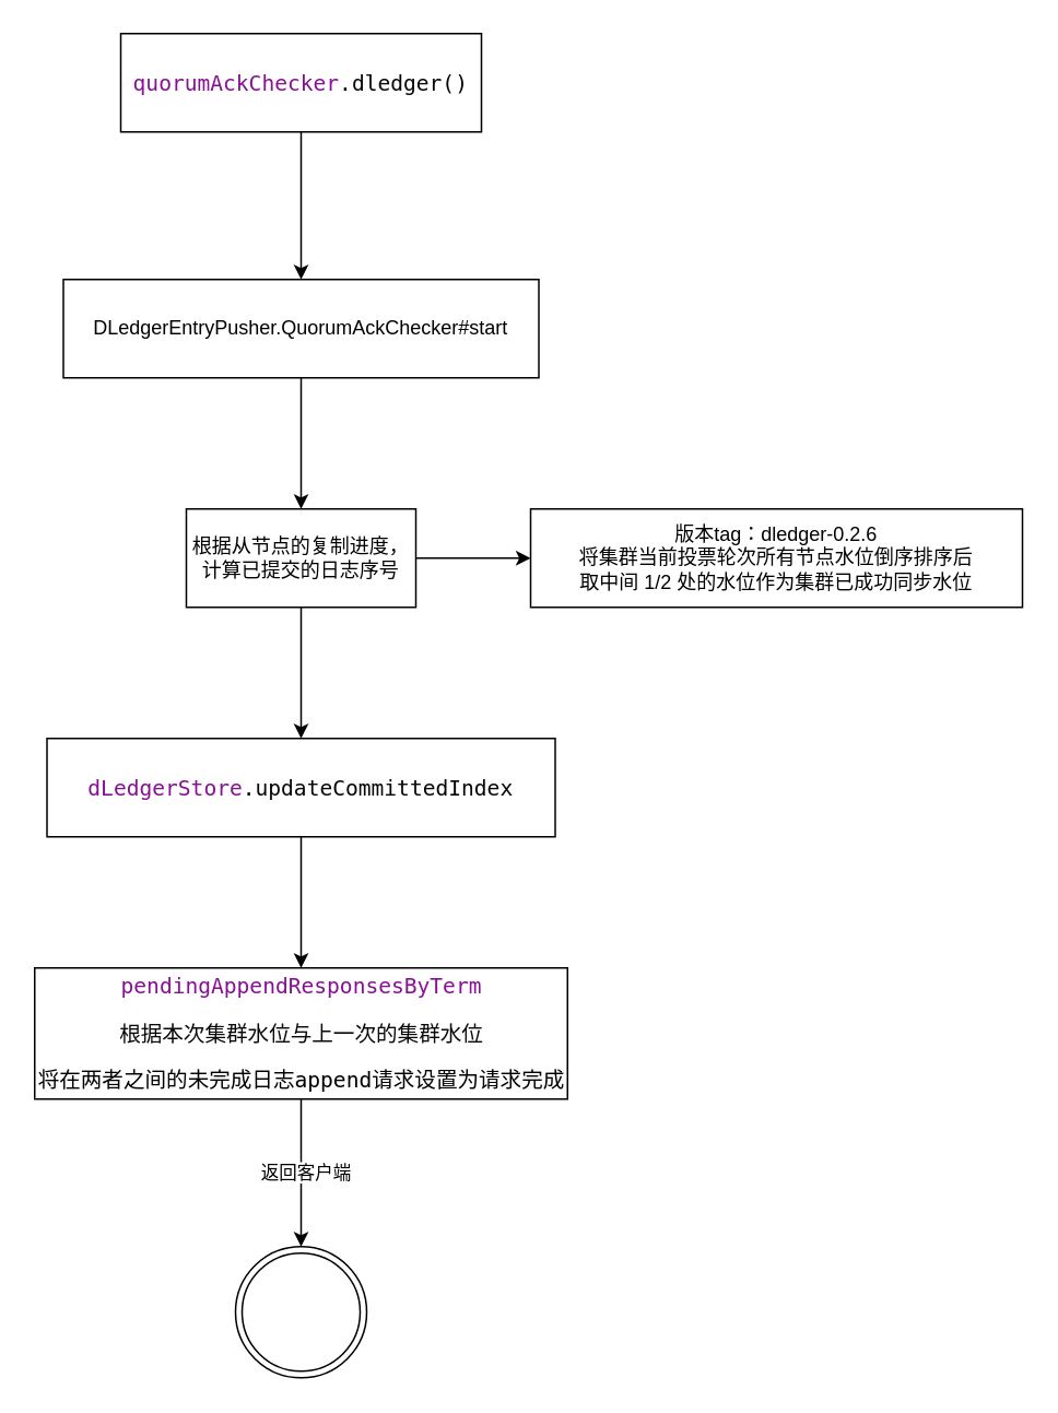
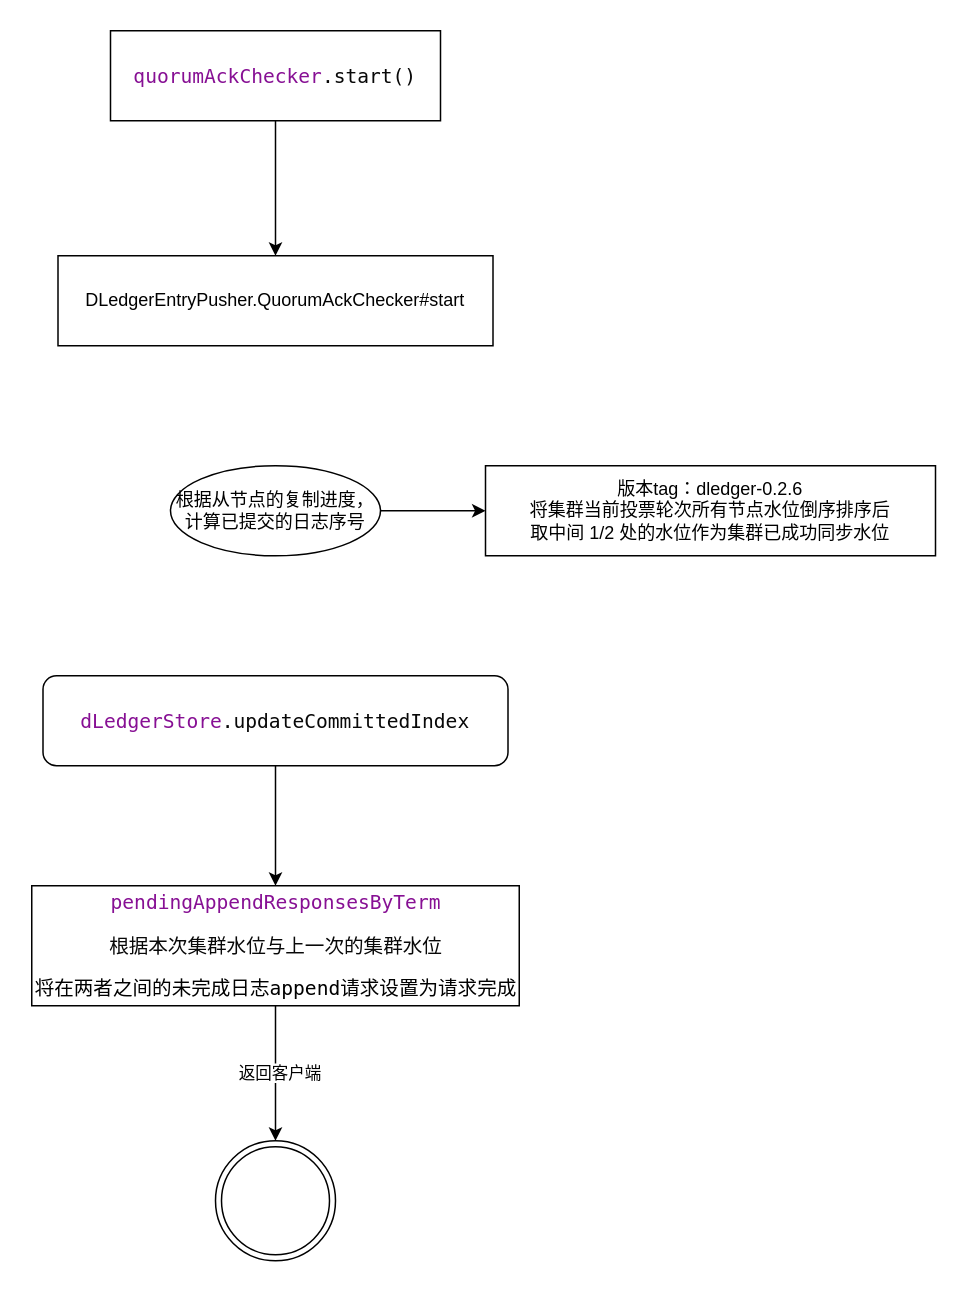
- <mxCell id="3" value="&lt;pre style=&quot;background-color:#ffffff;color:#080808;font-family:'JetBrains Mono',monospace;font-size:9.8pt;&quot;&gt;&lt;span style=&quot;color:#871094;&quot;&gt;quorumAckChecker&lt;/span&gt;.dledger()&lt;/pre&gt;" style="whiteSpace=wrap;html=1;" vertex="1" parent="1"><mxGeometry x="73" y="20" width="220" height="60" as="geometry" /></mxCell>
+ <mxCell id="3" value="&lt;pre style=&quot;background-color:#ffffff;color:#080808;font-family:'JetBrains Mono',monospace;font-size:9.8pt;&quot;&gt;&lt;span style=&quot;color:#871094;&quot;&gt;quorumAckChecker&lt;/span&gt;.start()&lt;/pre&gt;" style="whiteSpace=wrap;html=1;" vertex="1" parent="1"><mxGeometry x="73" y="20" width="220" height="60" as="geometry" /></mxCell>
- <mxCell id="4" value="" style="edgeStyle=orthogonalEdgeStyle;rounded=0;orthogonalLoop=1;jettySize=auto;html=1;" edge="1" parent="1" source="5" target="8"><mxGeometry relative="1" as="geometry" /></mxCell>
- <mxCell id="8" value="根据从节点的复制进度，计算已提交的日志序号" style="whiteSpace=wrap;html=1;" vertex="1" parent="1"><mxGeometry x="113" y="310" width="140" height="60" as="geometry" /></mxCell>
+ <mxCell id="8" value="根据从节点的复制进度，计算已提交的日志序号" style="ellipse;whiteSpace=wrap;html=1;" vertex="1" parent="1"><mxGeometry x="113" y="310" width="140" height="60" as="geometry" /></mxCell>
- <mxCell id="6" value="" style="edgeStyle=orthogonalEdgeStyle;rounded=0;orthogonalLoop=1;jettySize=auto;html=1;" edge="1" parent="1" source="8" target="10"><mxGeometry relative="1" as="geometry" /></mxCell>
- <mxCell id="10" value="&lt;pre style=&quot;background-color:#ffffff;color:#080808;font-family:'JetBrains Mono',monospace;font-size:9.8pt;&quot;&gt;&lt;span style=&quot;color:#871094;&quot;&gt;dLedgerStore&lt;/span&gt;.updateCommittedIndex&lt;/pre&gt;" style="whiteSpace=wrap;html=1;" vertex="1" parent="1"><mxGeometry x="28" y="450" width="310" height="60" as="geometry" /></mxCell>
+ <mxCell id="10" value="&lt;pre style=&quot;background-color:#ffffff;color:#080808;font-family:'JetBrains Mono',monospace;font-size:9.8pt;&quot;&gt;&lt;span style=&quot;color:#871094;&quot;&gt;dLedgerStore&lt;/span&gt;.updateCommittedIndex&lt;/pre&gt;" style="whiteSpace=wrap;html=1;rounded=1;" vertex="1" parent="1"><mxGeometry x="28" y="450" width="310" height="60" as="geometry" /></mxCell>
